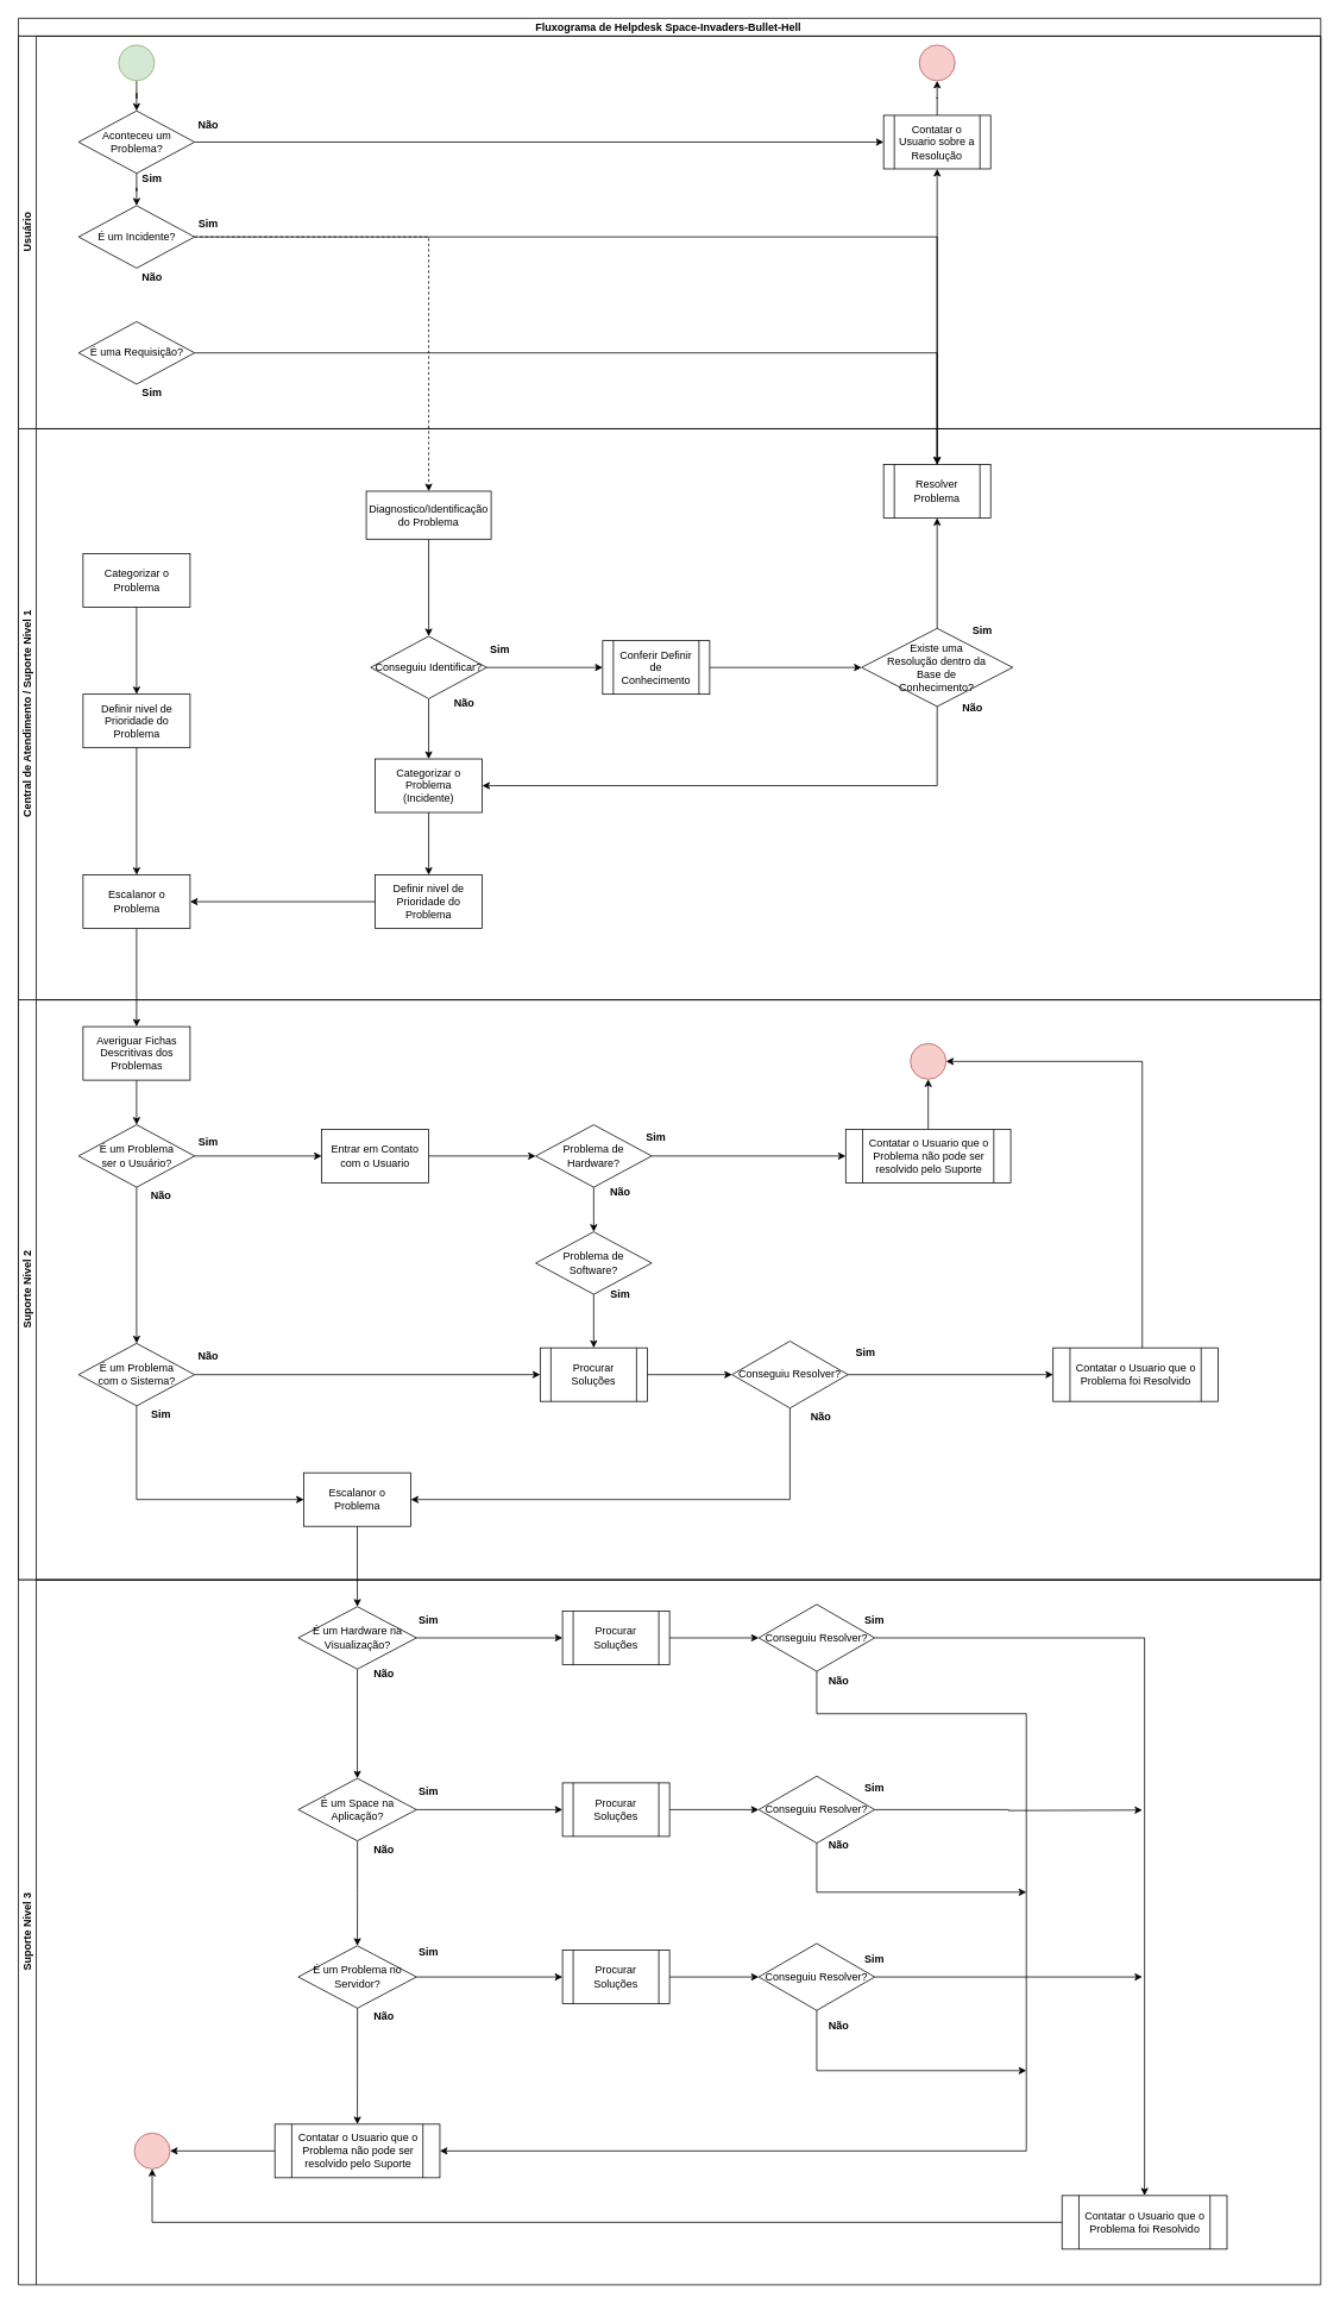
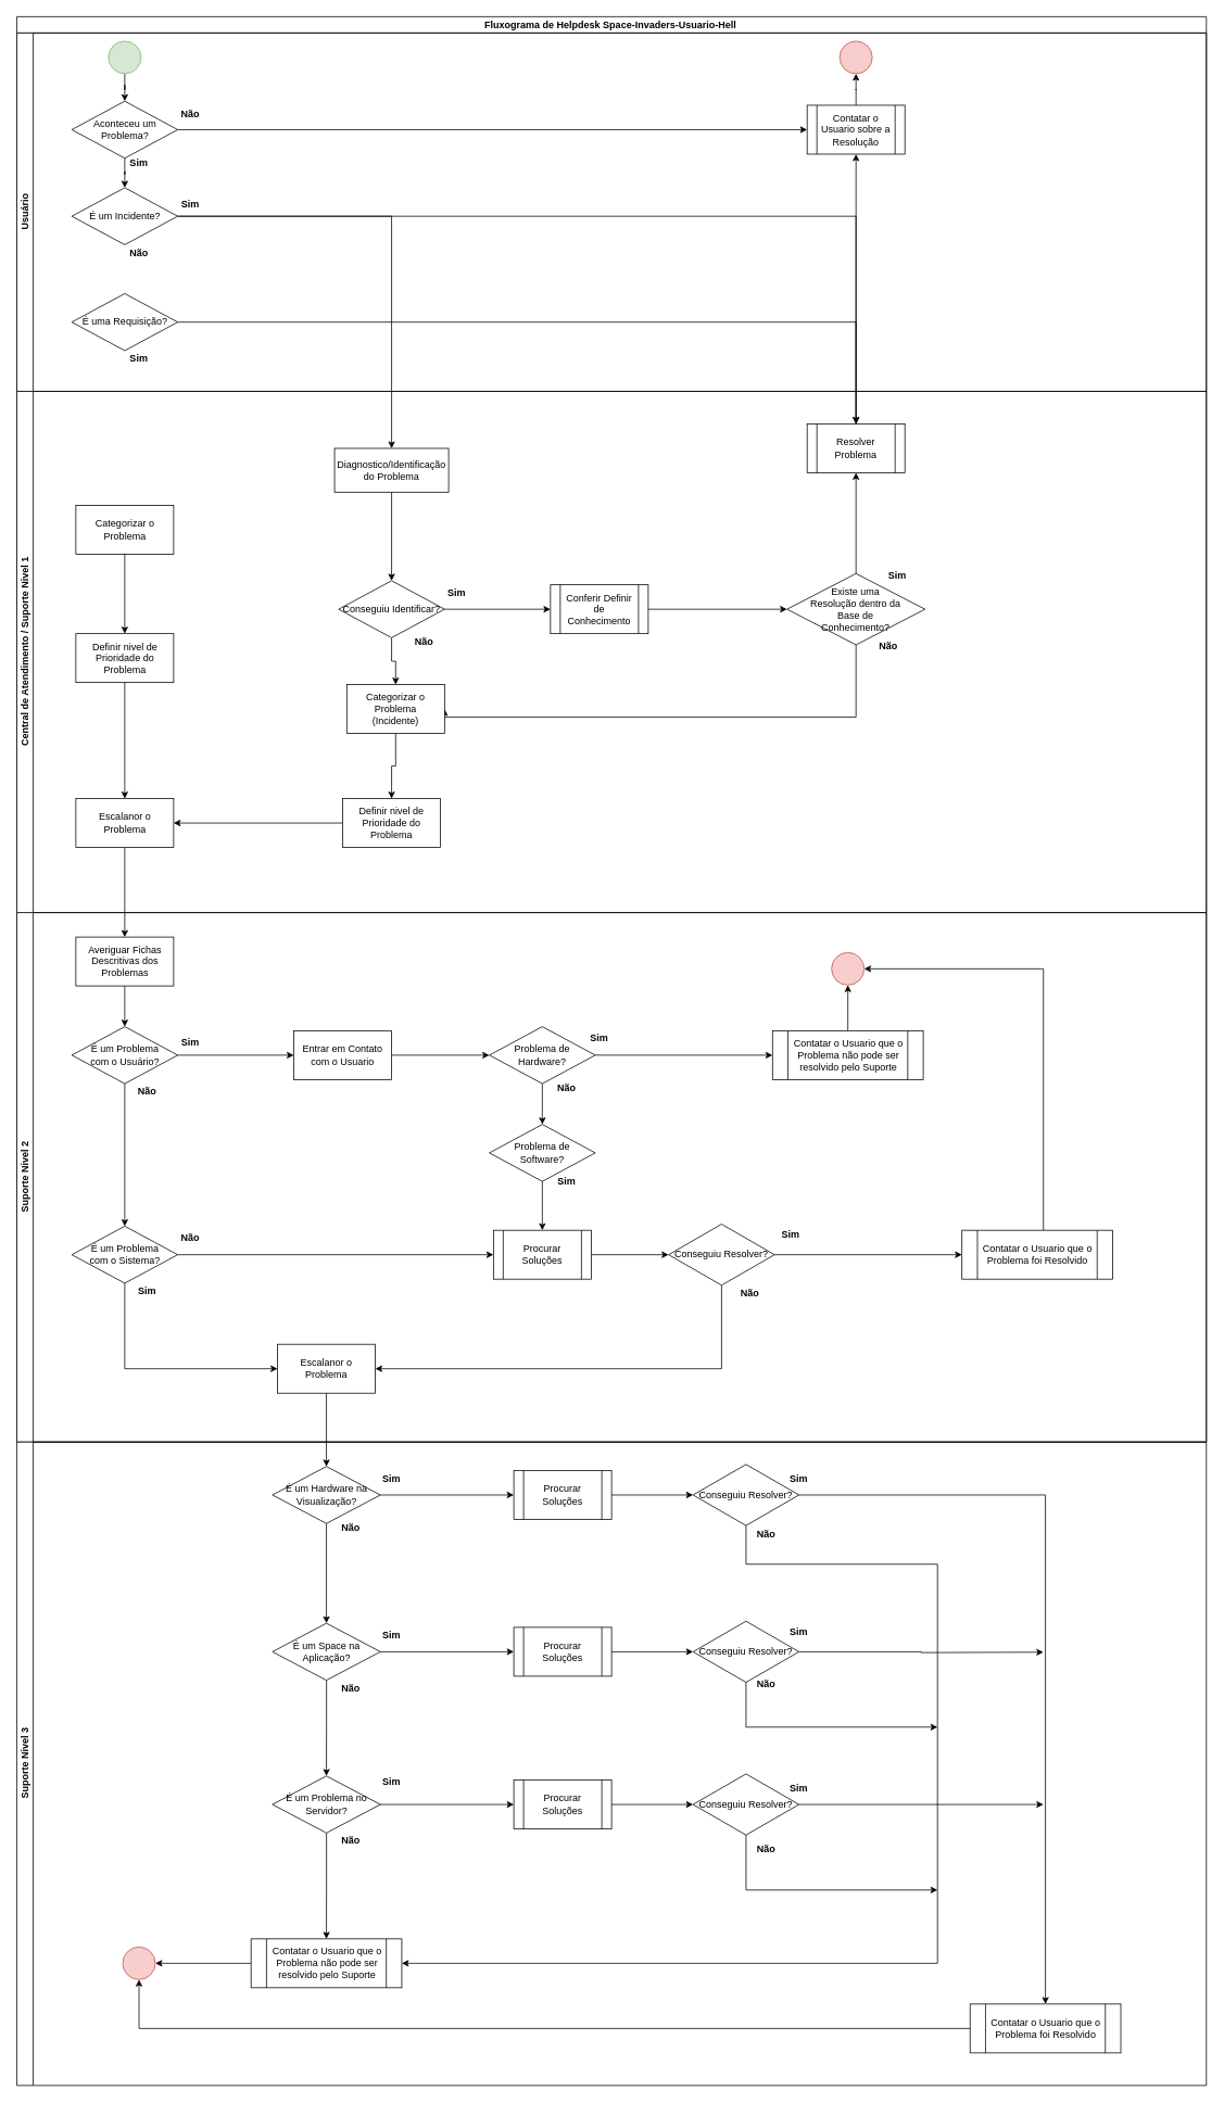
- <mxCell id="2" value="Fluxograma de Helpdesk Space-Invaders-Bullet-Hell&amp;nbsp;" style="swimlane;html=1;childLayout=stackLayout;resizeParent=1;resizeParentMax=0;horizontal=1;startSize=20;horizontalStack=0;" parent="1" vertex="1"><mxGeometry x="20" y="20" width="1460" height="1750" as="geometry" /></mxCell>
+ <mxCell id="2" value="Fluxograma de Helpdesk Space-Invaders-Usuario-Hell&amp;nbsp;" style="swimlane;html=1;childLayout=stackLayout;resizeParent=1;resizeParentMax=0;horizontal=1;startSize=20;horizontalStack=0;" parent="1" vertex="1"><mxGeometry x="20" y="20" width="1460" height="1750" as="geometry" /></mxCell>
- <mxCell id="4" value="" style="edgeStyle=orthogonalEdgeStyle;rounded=0;orthogonalLoop=1;jettySize=auto;html=1;dashed=1;" edge="1" parent="2" source="13" target="28"><mxGeometry relative="1" as="geometry" /></mxCell>
+ <mxCell id="4" value="" style="edgeStyle=orthogonalEdgeStyle;rounded=0;orthogonalLoop=1;jettySize=auto;html=1;" edge="1" parent="2" source="13" target="28"><mxGeometry relative="1" as="geometry" /></mxCell>
- <mxCell id="40" value="Categorizar o Problema&lt;br&gt;(Incidente)" style="whiteSpace=wrap;html=1;" vertex="1" parent="23"><mxGeometry x="400" y="370" width="120" height="60" as="geometry" /></mxCell>
+ <mxCell id="40" value="Categorizar o Problema&lt;br&gt;(Incidente)" style="whiteSpace=wrap;html=1;" vertex="1" parent="23"><mxGeometry x="405" y="360" width="120" height="60" as="geometry" /></mxCell>
- <mxCell id="52" value="É um Problema &lt;br&gt;ser o Usuário?" style="rhombus;whiteSpace=wrap;html=1;" vertex="1" parent="48"><mxGeometry x="67.5" y="140" width="130" height="70" as="geometry" /></mxCell>
+ <mxCell id="52" value="É um Problema &lt;br&gt;com o Usuário?" style="rhombus;whiteSpace=wrap;html=1;" vertex="1" parent="48"><mxGeometry x="67.5" y="140" width="130" height="70" as="geometry" /></mxCell>
